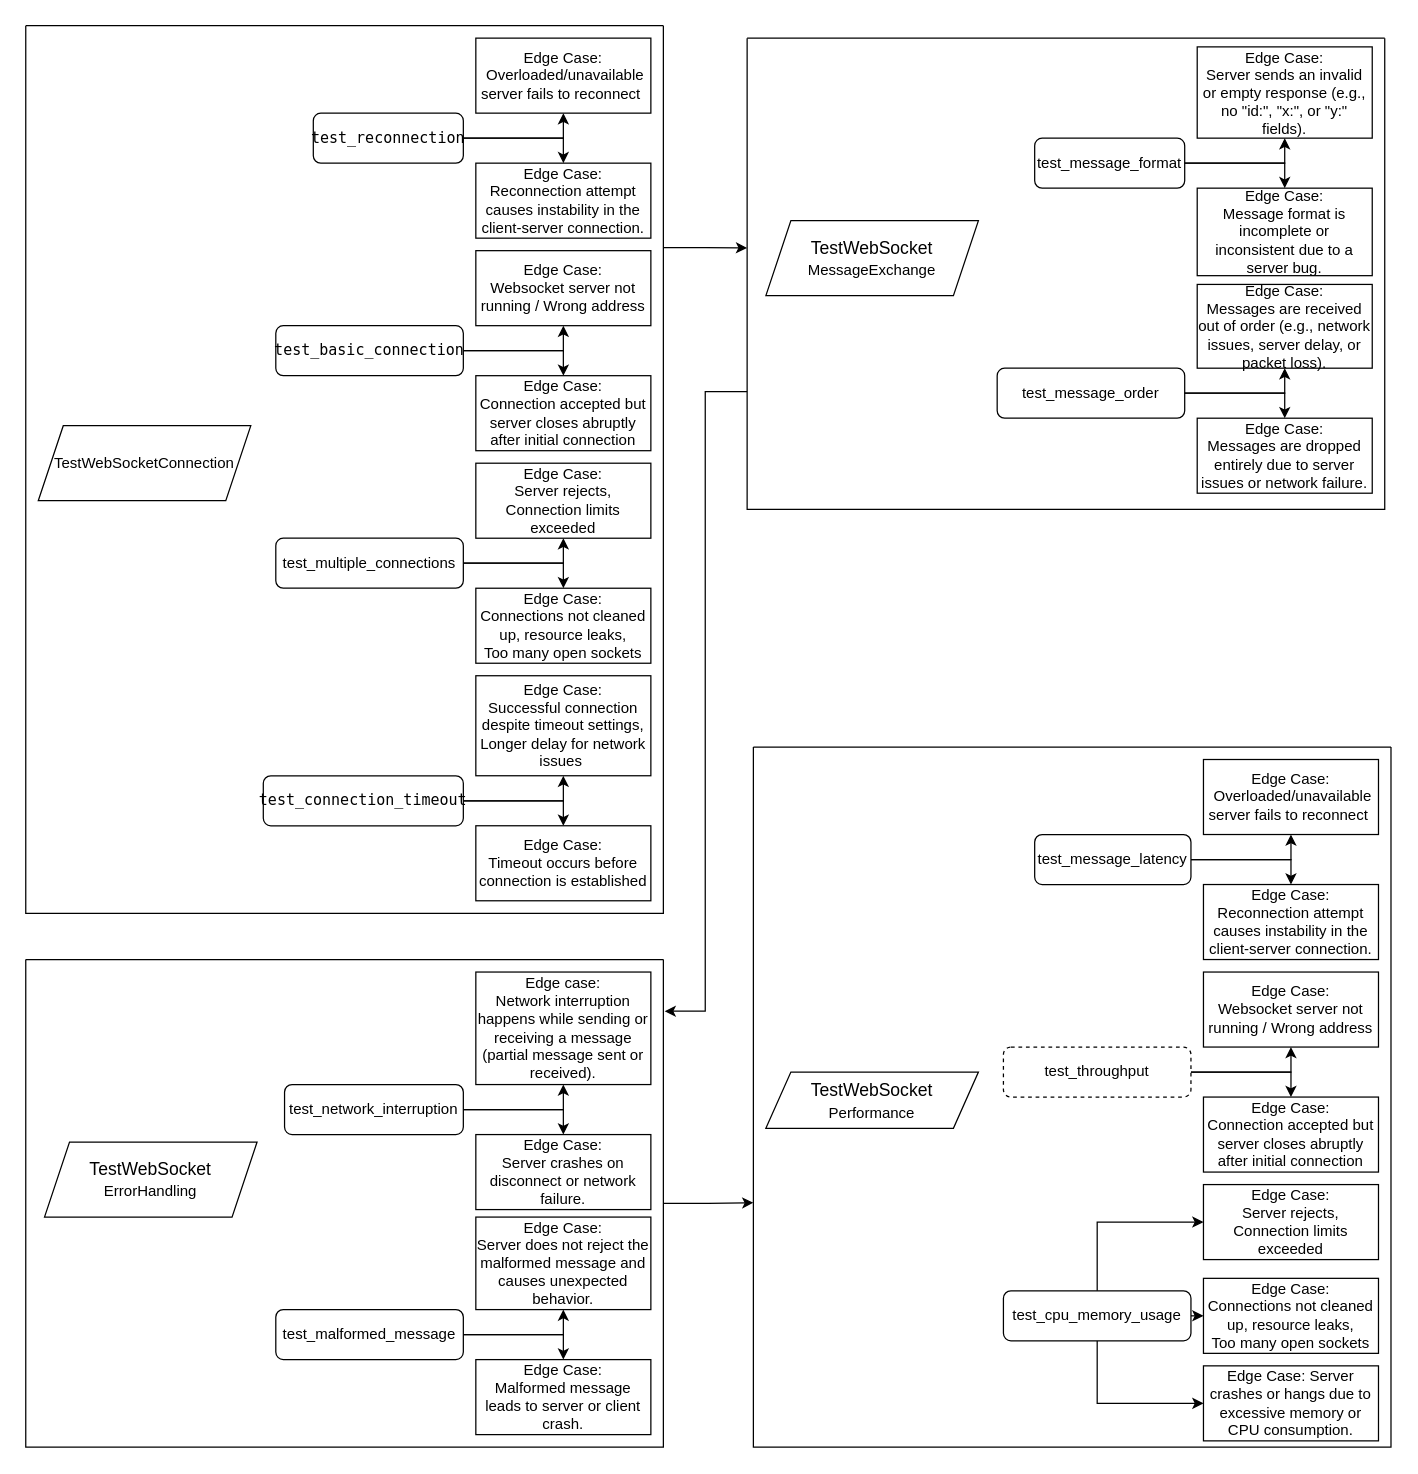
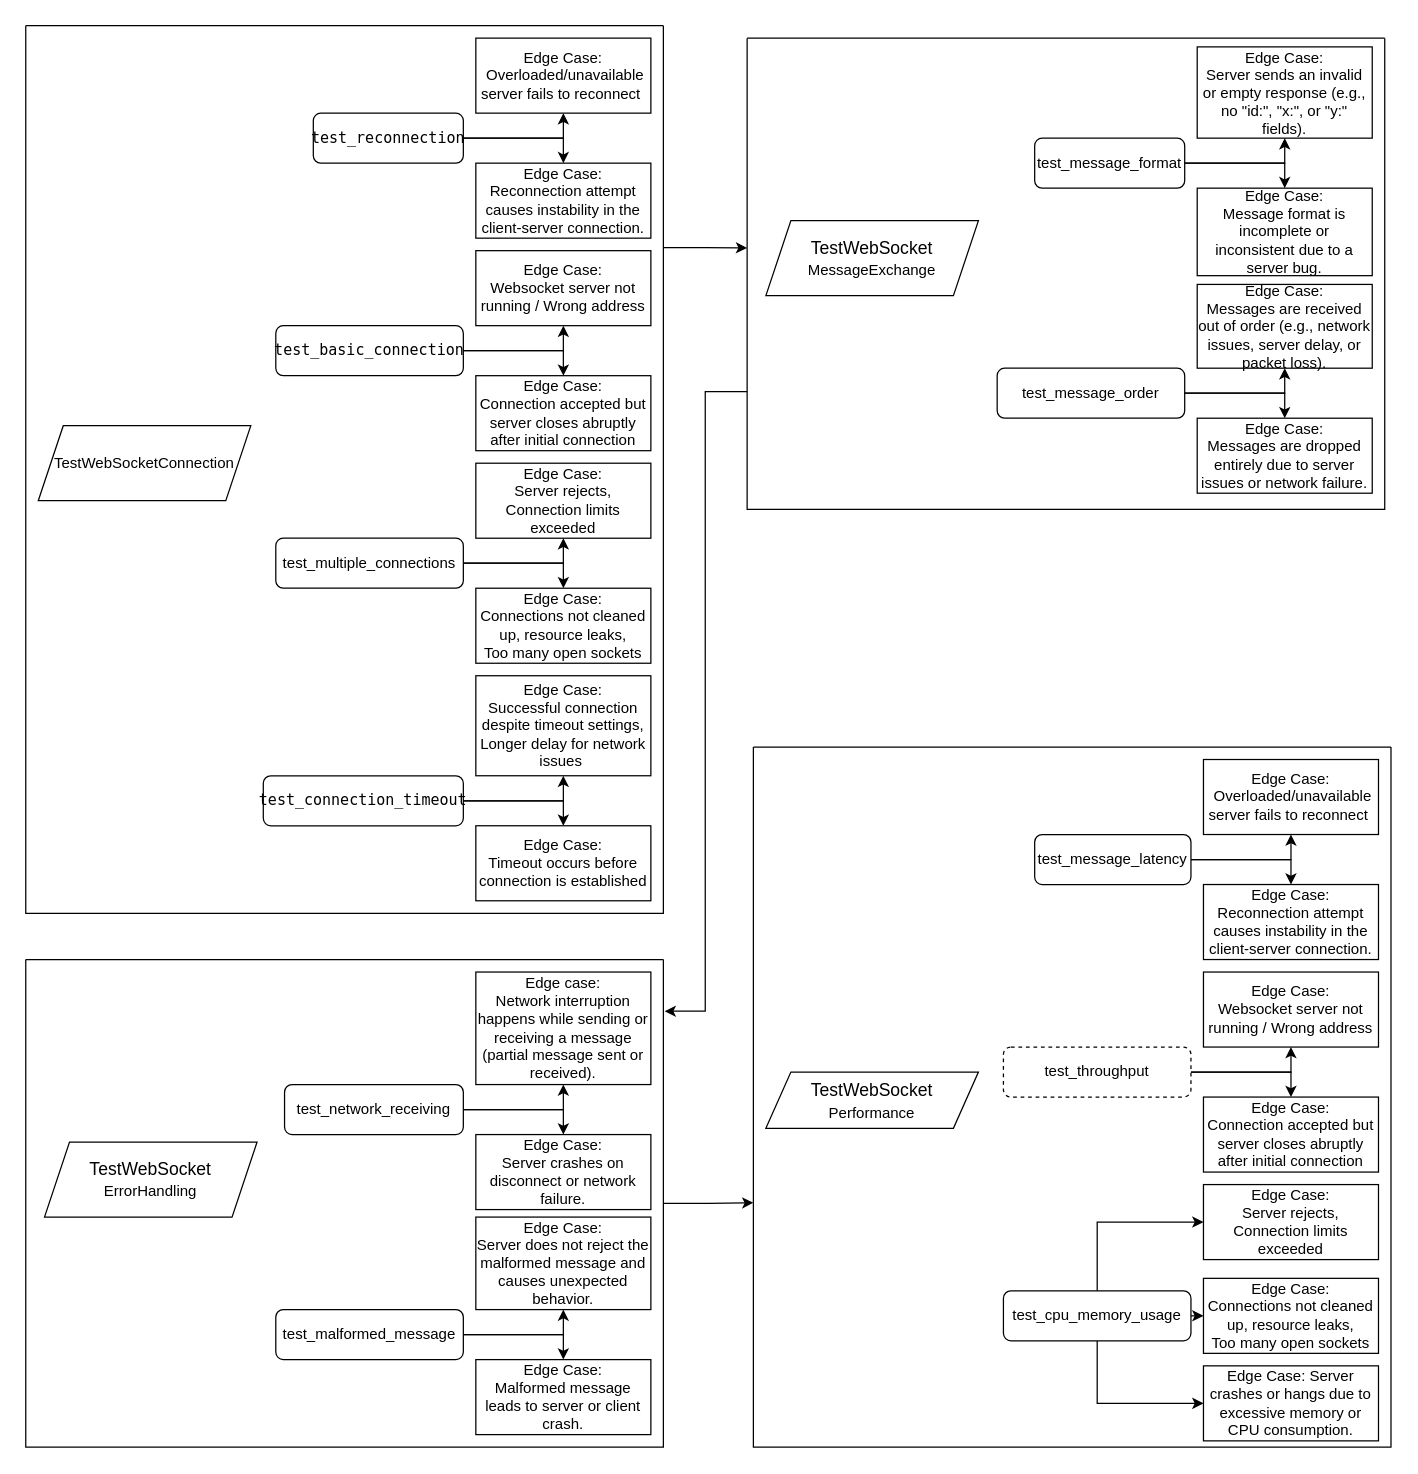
- <mxCell id="40" value="test_network_interruption" style="rounded=1;whiteSpace=wrap;html=1;fontSize=12;glass=0;strokeWidth=1;shadow=0;" parent="38" vertex="1"><mxGeometry x="207" y="100" width="143" height="40" as="geometry" /></mxCell>
+ <mxCell id="40" value="test_network_receiving" style="rounded=1;whiteSpace=wrap;html=1;fontSize=12;glass=0;strokeWidth=1;shadow=0;" parent="38" vertex="1"><mxGeometry x="207" y="100" width="143" height="40" as="geometry" /></mxCell>
